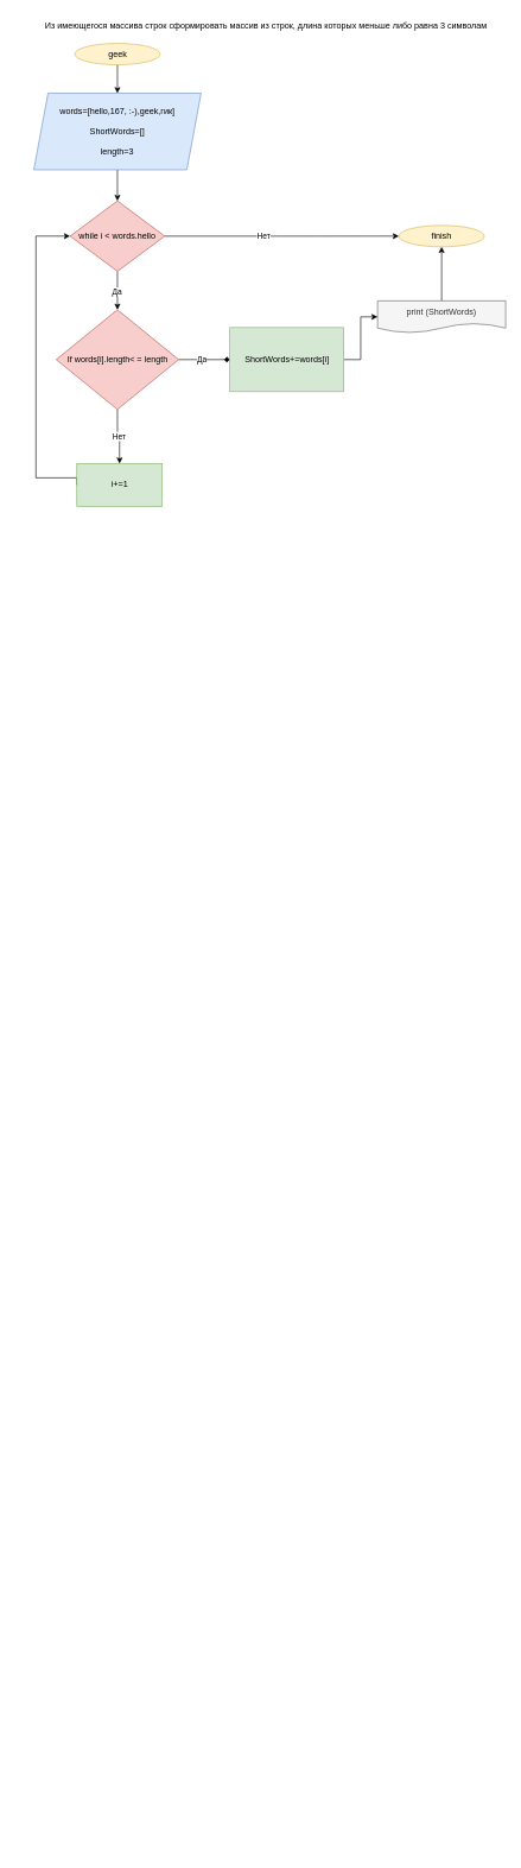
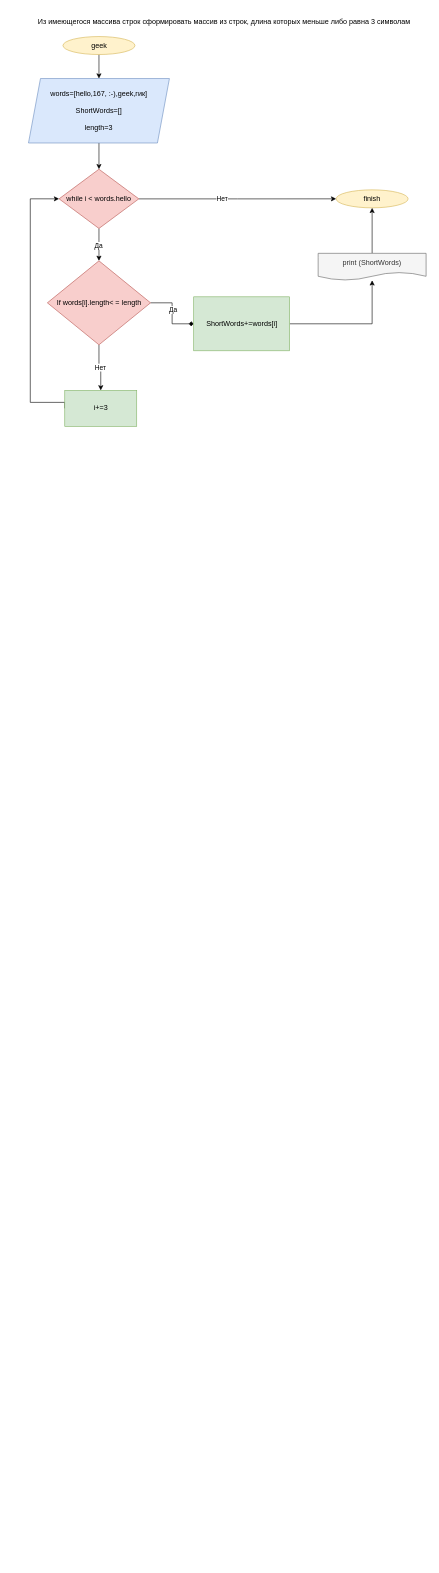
- <mxCell id="23" value="ShortWords+=words[i]" style="whiteSpace=wrap;html=1;fillColor=#d5e8d4;strokeColor=#82b366;labelBackgroundColor=none;" vertex="1" parent="1"><mxGeometry x="322.5" y="459" width="160" height="90" as="geometry" /></mxCell>
+ <mxCell id="23" value="ShortWords+=words[i]" style="whiteSpace=wrap;html=1;fillColor=#d5e8d4;strokeColor=#82b366;labelBackgroundColor=none;" vertex="1" parent="1"><mxGeometry x="322.5" y="494" width="160" height="90" as="geometry" /></mxCell>
- <mxCell id="15" value="i+=1" style="whiteSpace=wrap;html=1;fillColor=#d5e8d4;strokeColor=#82b366;labelBackgroundColor=none;" parent="1" vertex="1"><mxGeometry x="107.5" y="650" width="120" height="60" as="geometry" /></mxCell>
+ <mxCell id="15" value="i+=3" style="whiteSpace=wrap;html=1;fillColor=#d5e8d4;strokeColor=#82b366;labelBackgroundColor=none;" parent="1" vertex="1"><mxGeometry x="107.5" y="650" width="120" height="60" as="geometry" /></mxCell>
